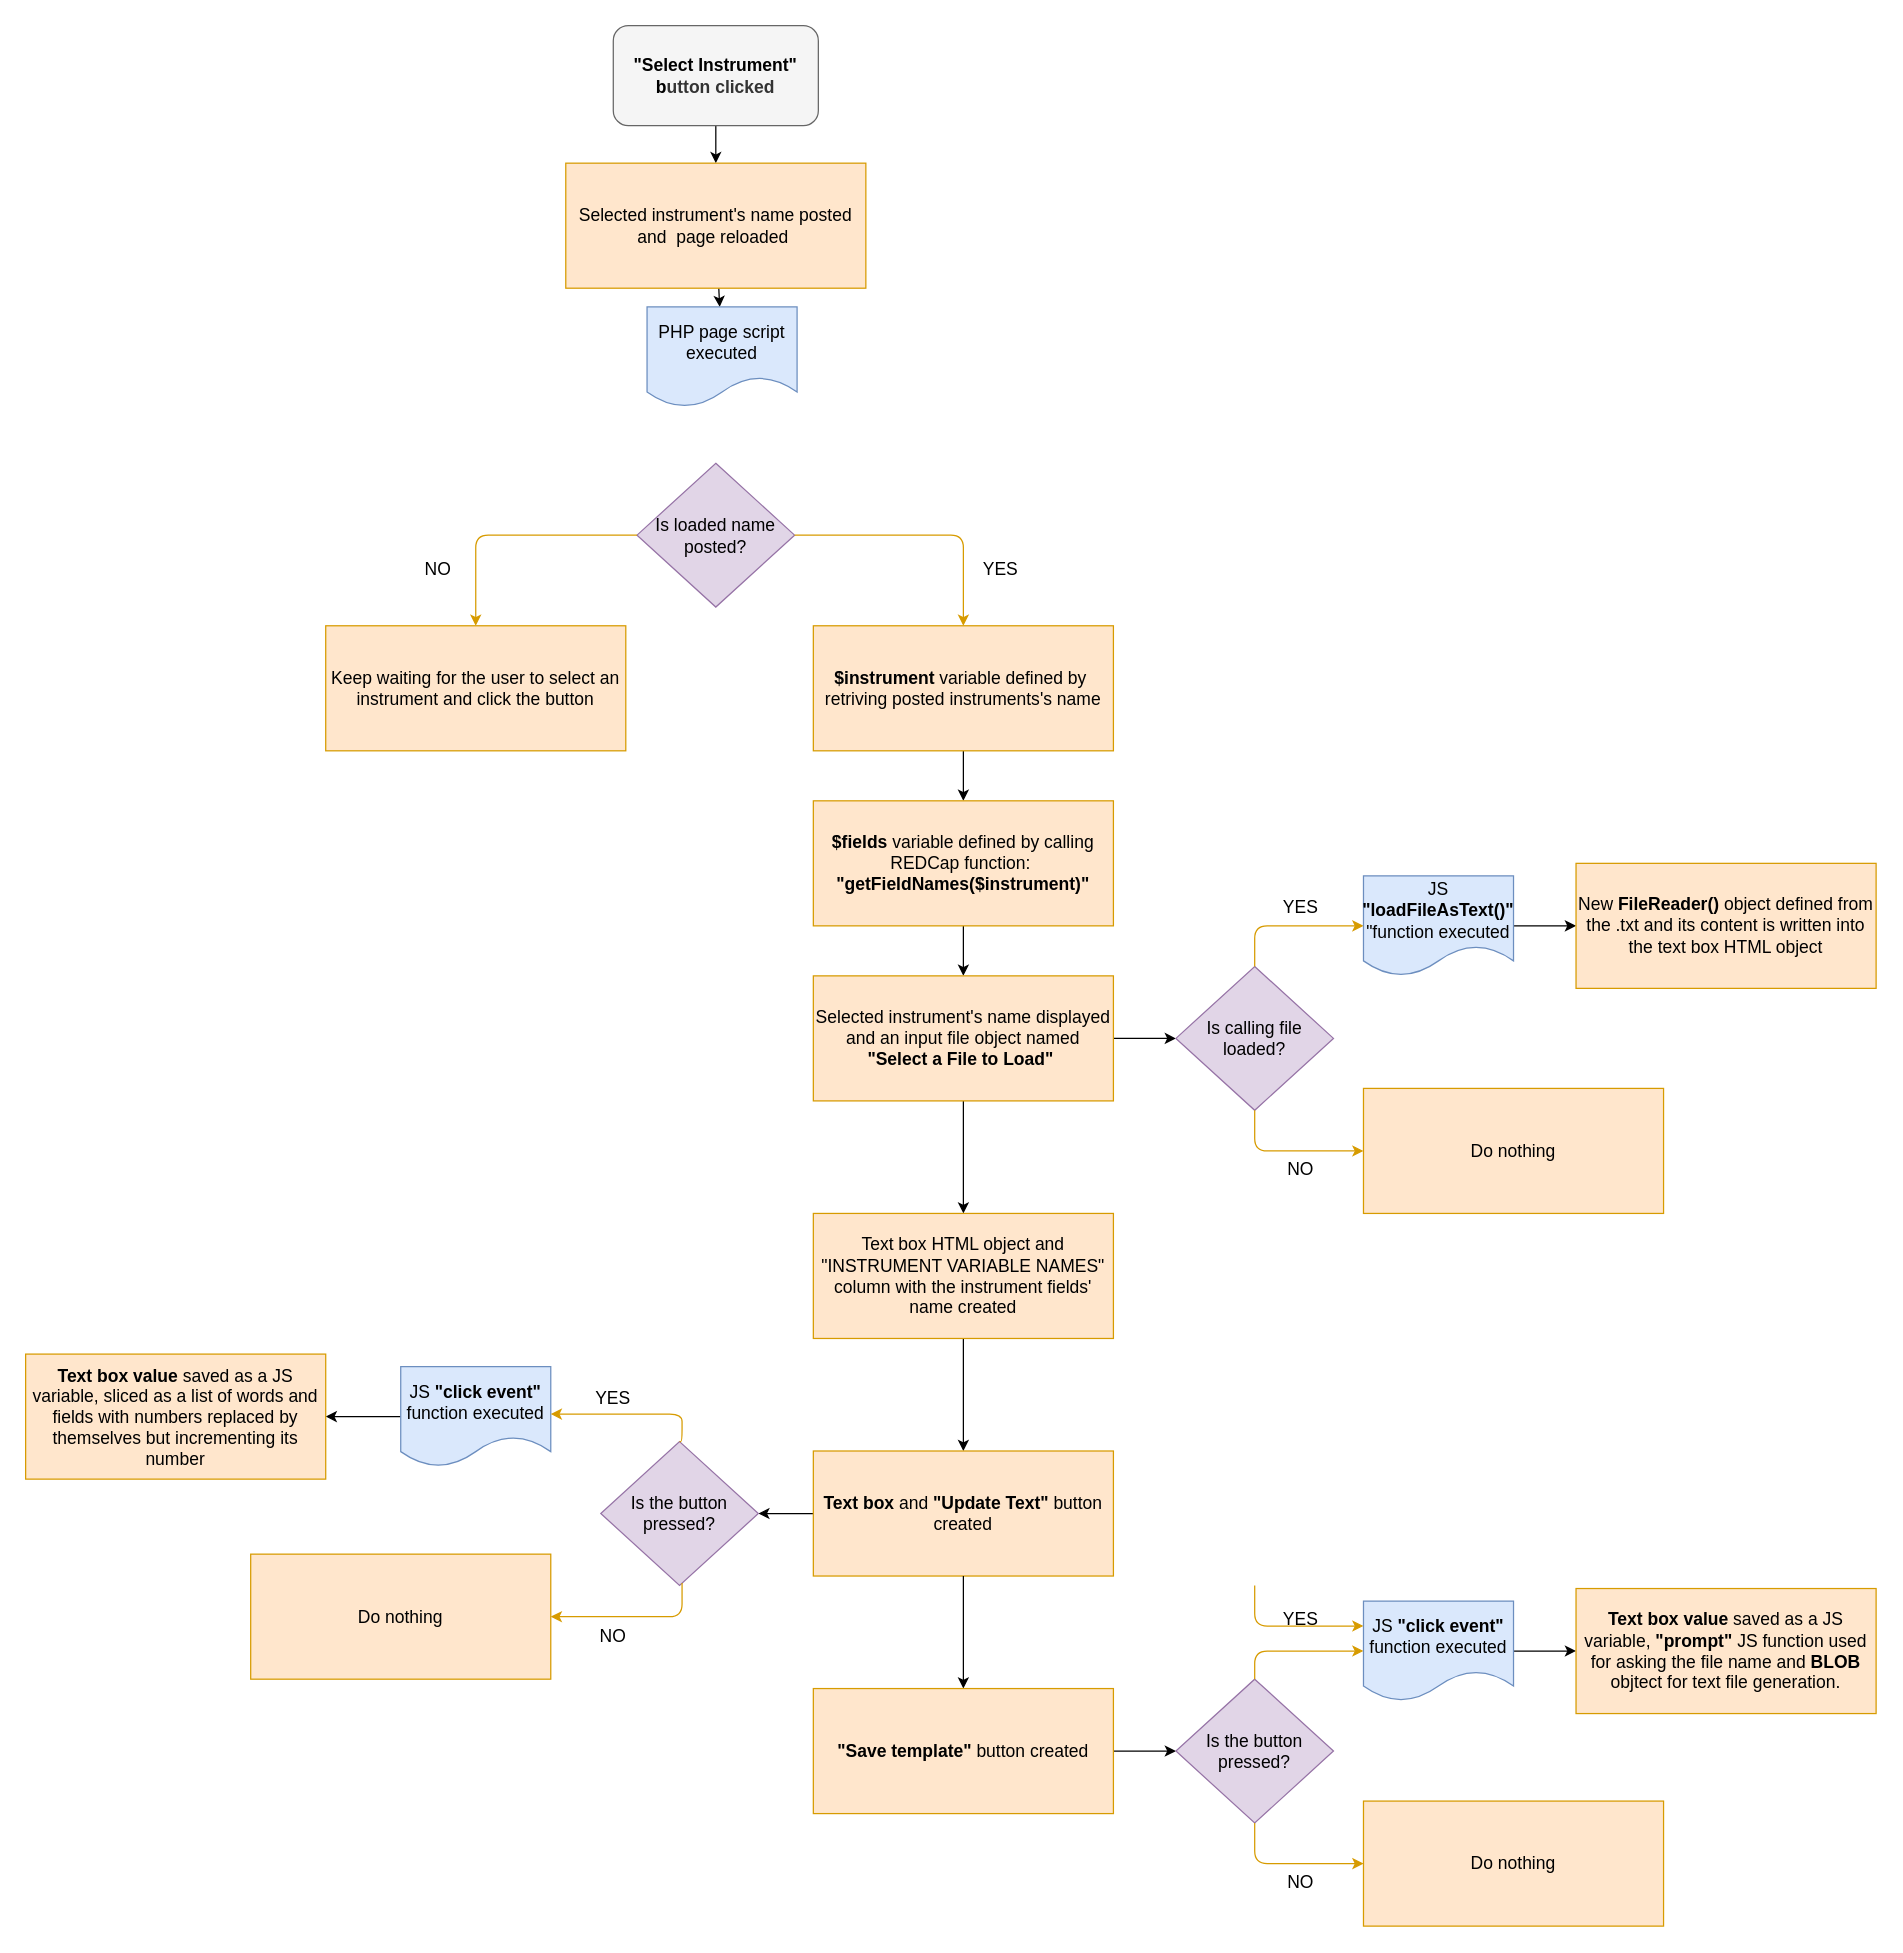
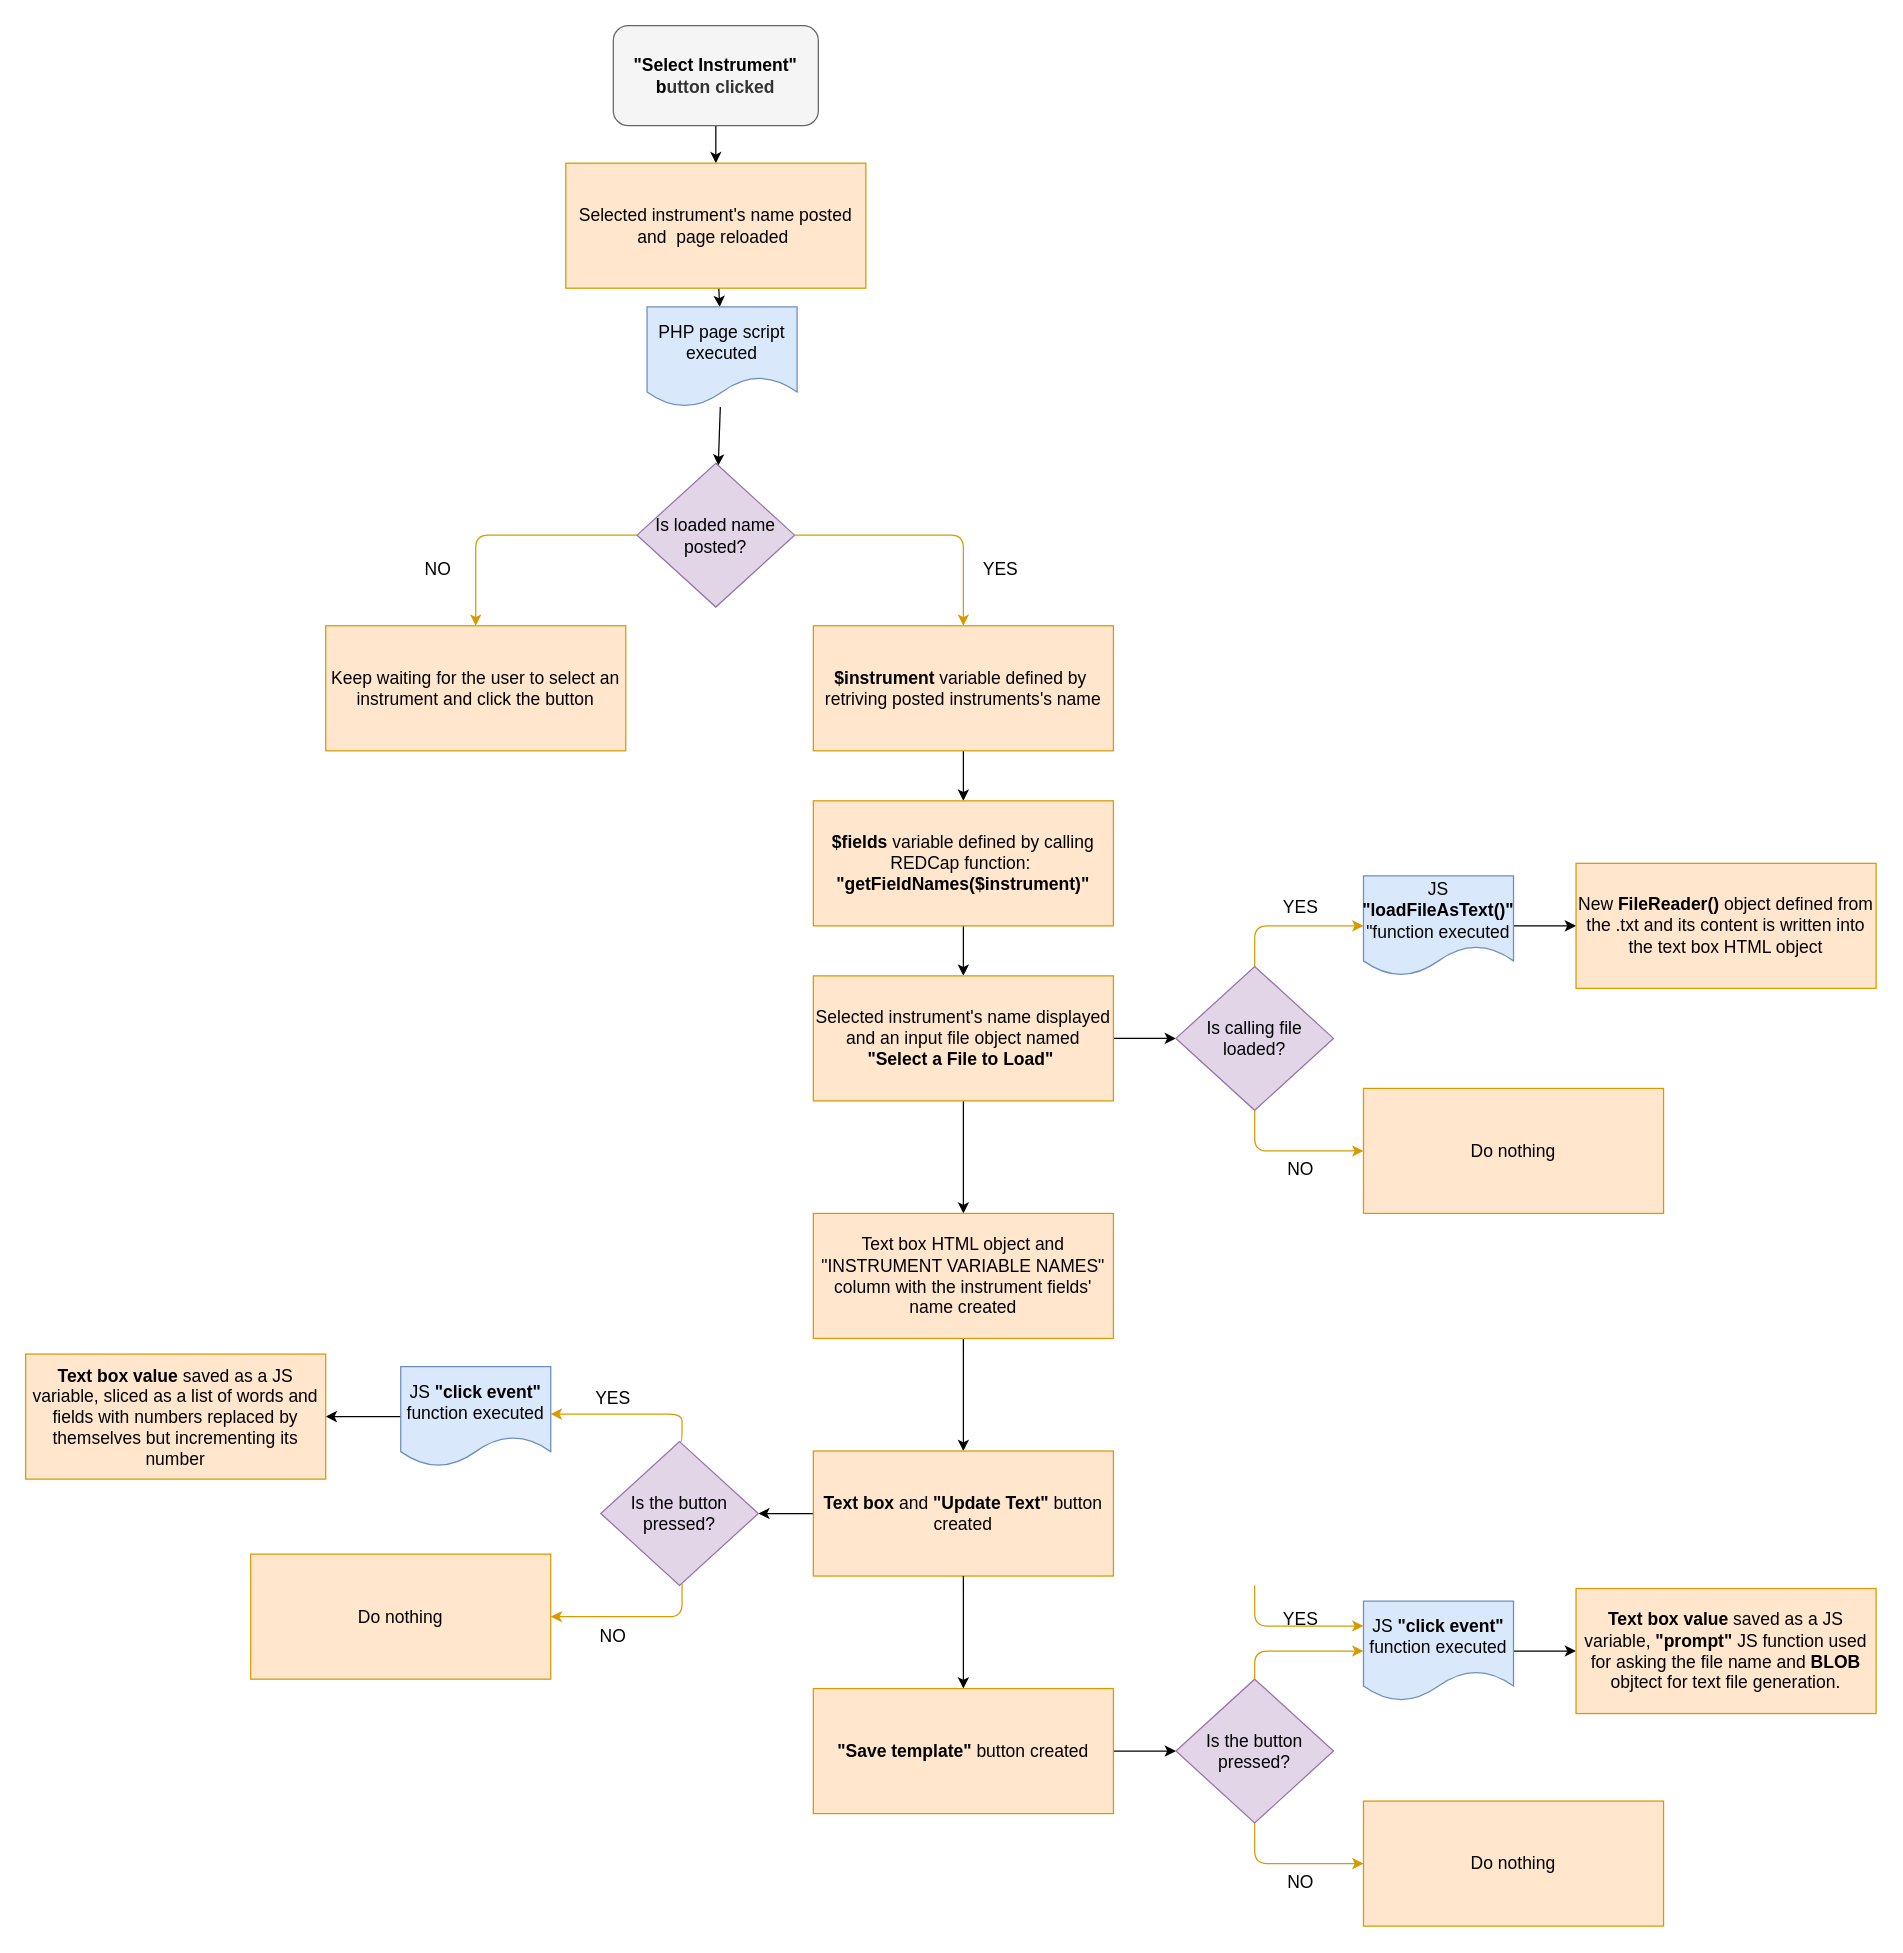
+ <mxCell id="6" value="" style="edgeStyle=none;html=1;" parent="1" source="7" target="8" edge="1"><mxGeometry relative="1" as="geometry" /></mxCell>
